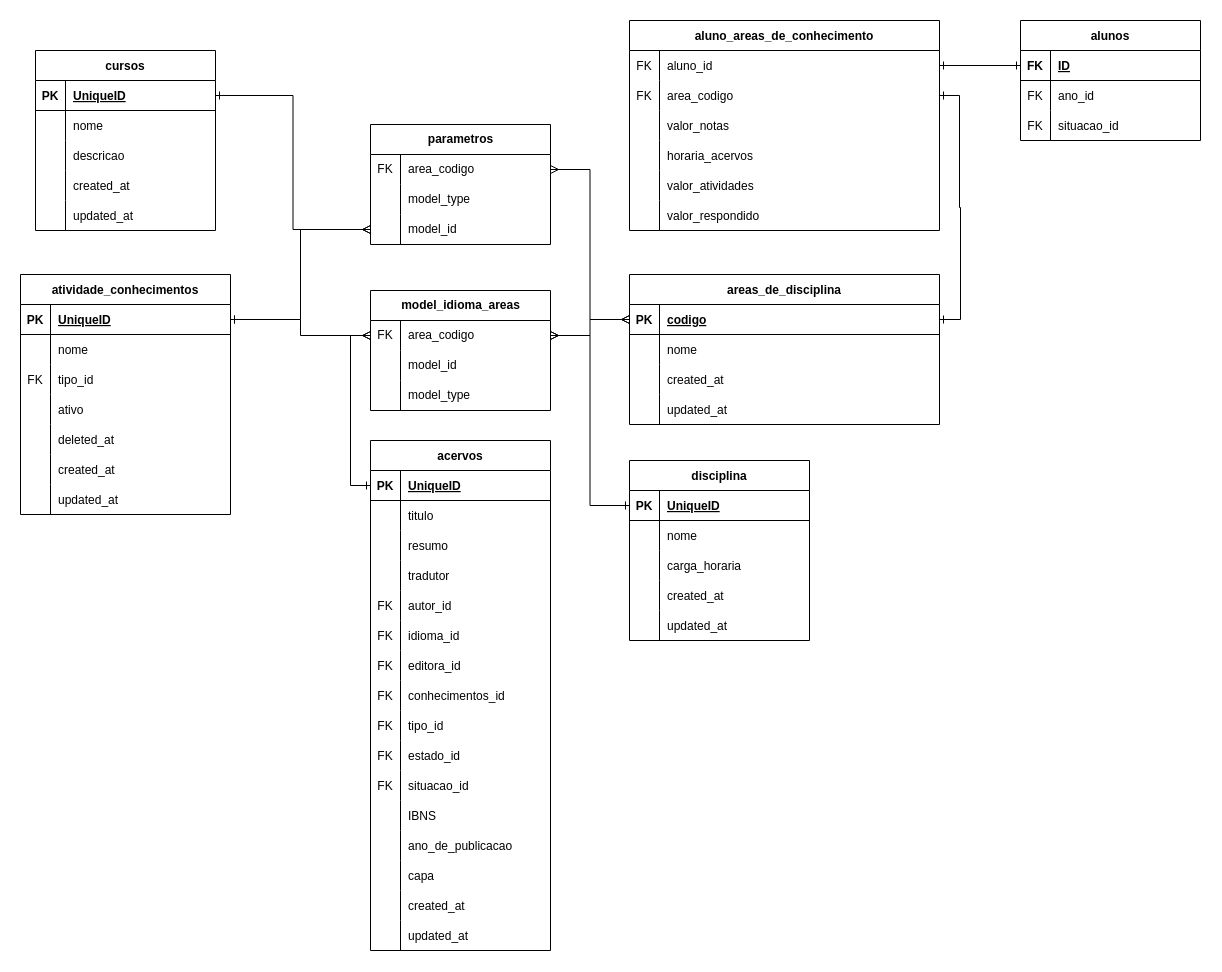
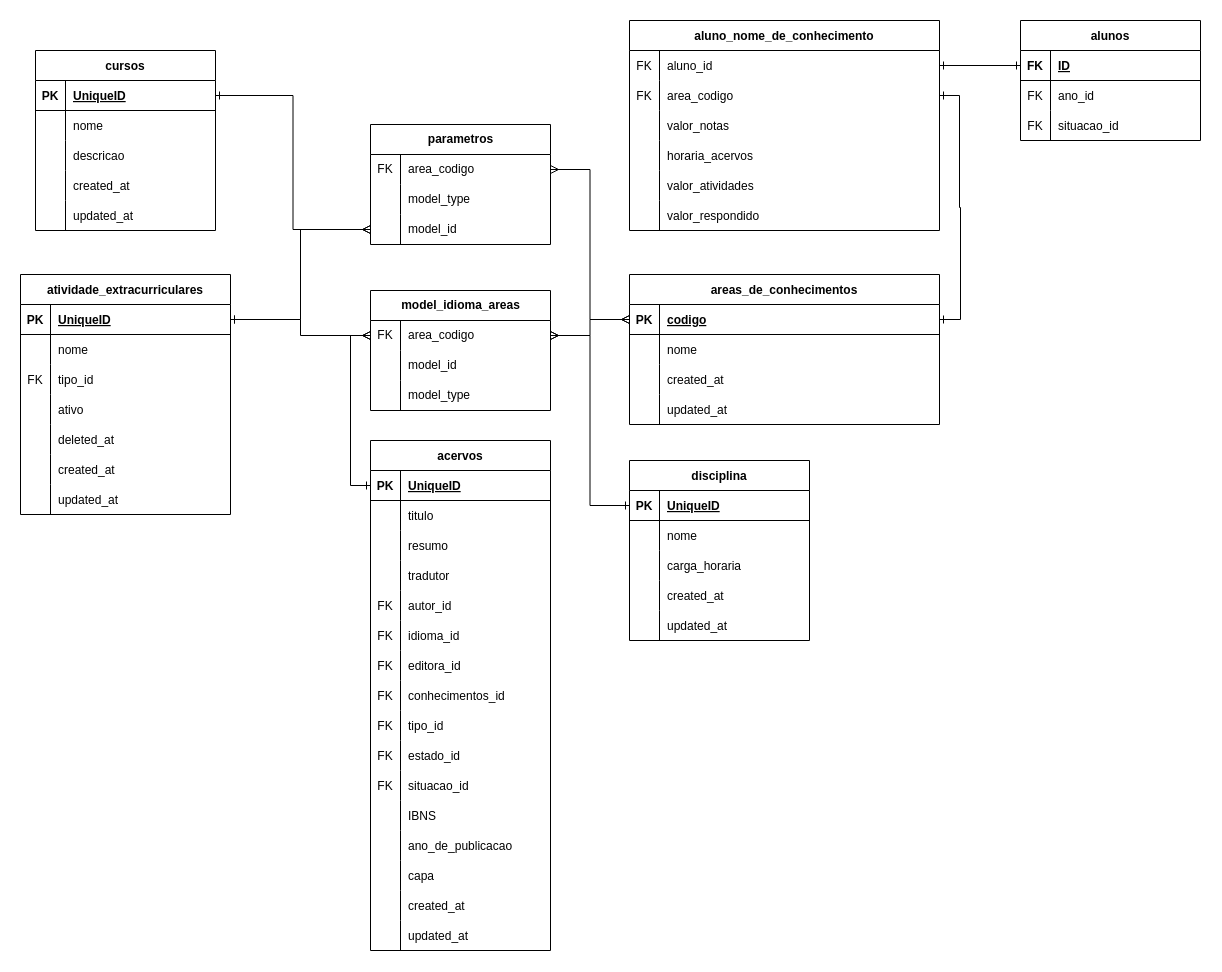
- <mxCell id="15" value="aluno_areas_de_conhecimento" style="shape=table;startSize=30;container=1;collapsible=1;childLayout=tableLayout;fixedRows=1;rowLines=0;fontStyle=1;align=center;resizeLast=1;" parent="1" vertex="1"><mxGeometry x="629" y="20" width="310" height="210" as="geometry" /></mxCell>
+ <mxCell id="15" value="aluno_nome_de_conhecimento" style="shape=table;startSize=30;container=1;collapsible=1;childLayout=tableLayout;fixedRows=1;rowLines=0;fontStyle=1;align=center;resizeLast=1;" parent="1" vertex="1"><mxGeometry x="629" y="20" width="310" height="210" as="geometry" /></mxCell>
- <mxCell id="60" value="atividade_conhecimentos" style="shape=table;startSize=30;container=1;collapsible=1;childLayout=tableLayout;fixedRows=1;rowLines=0;fontStyle=1;align=center;resizeLast=1;" parent="1" vertex="1"><mxGeometry x="20" y="274" width="210" height="240" as="geometry" /></mxCell>
+ <mxCell id="60" value="atividade_extracurriculares" style="shape=table;startSize=30;container=1;collapsible=1;childLayout=tableLayout;fixedRows=1;rowLines=0;fontStyle=1;align=center;resizeLast=1;" parent="1" vertex="1"><mxGeometry x="20" y="274" width="210" height="240" as="geometry" /></mxCell>
- <mxCell id="2" value="areas_de_disciplina" style="shape=table;startSize=30;container=1;collapsible=1;childLayout=tableLayout;fixedRows=1;rowLines=0;fontStyle=1;align=center;resizeLast=1;" parent="1" vertex="1"><mxGeometry x="629" y="274" width="310" height="150" as="geometry" /></mxCell>
+ <mxCell id="2" value="areas_de_conhecimentos" style="shape=table;startSize=30;container=1;collapsible=1;childLayout=tableLayout;fixedRows=1;rowLines=0;fontStyle=1;align=center;resizeLast=1;" parent="1" vertex="1"><mxGeometry x="629" y="274" width="310" height="150" as="geometry" /></mxCell>
